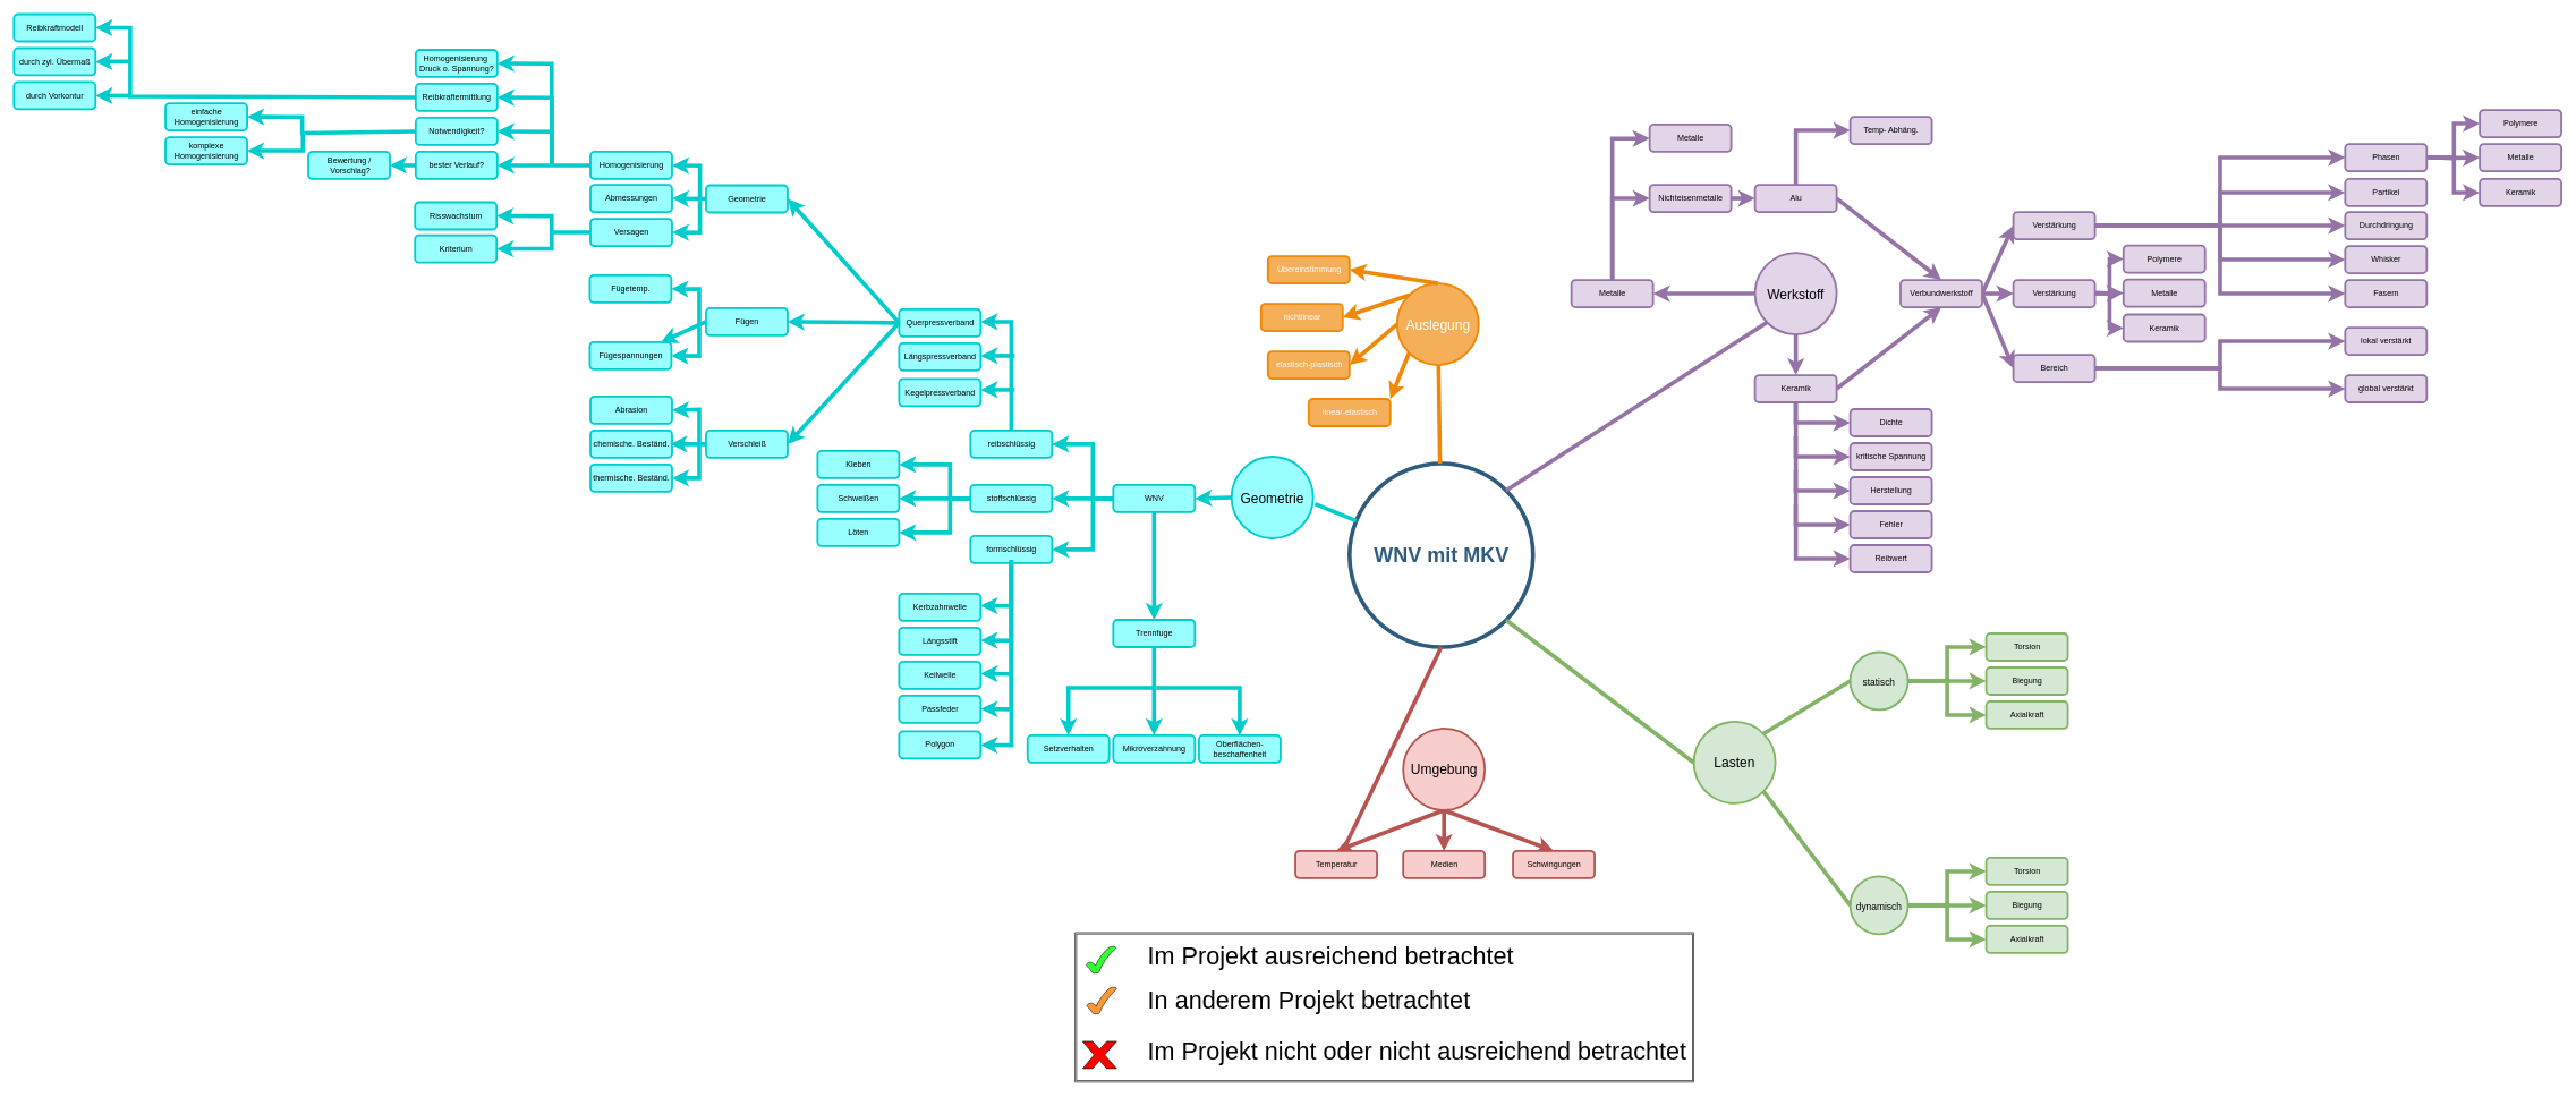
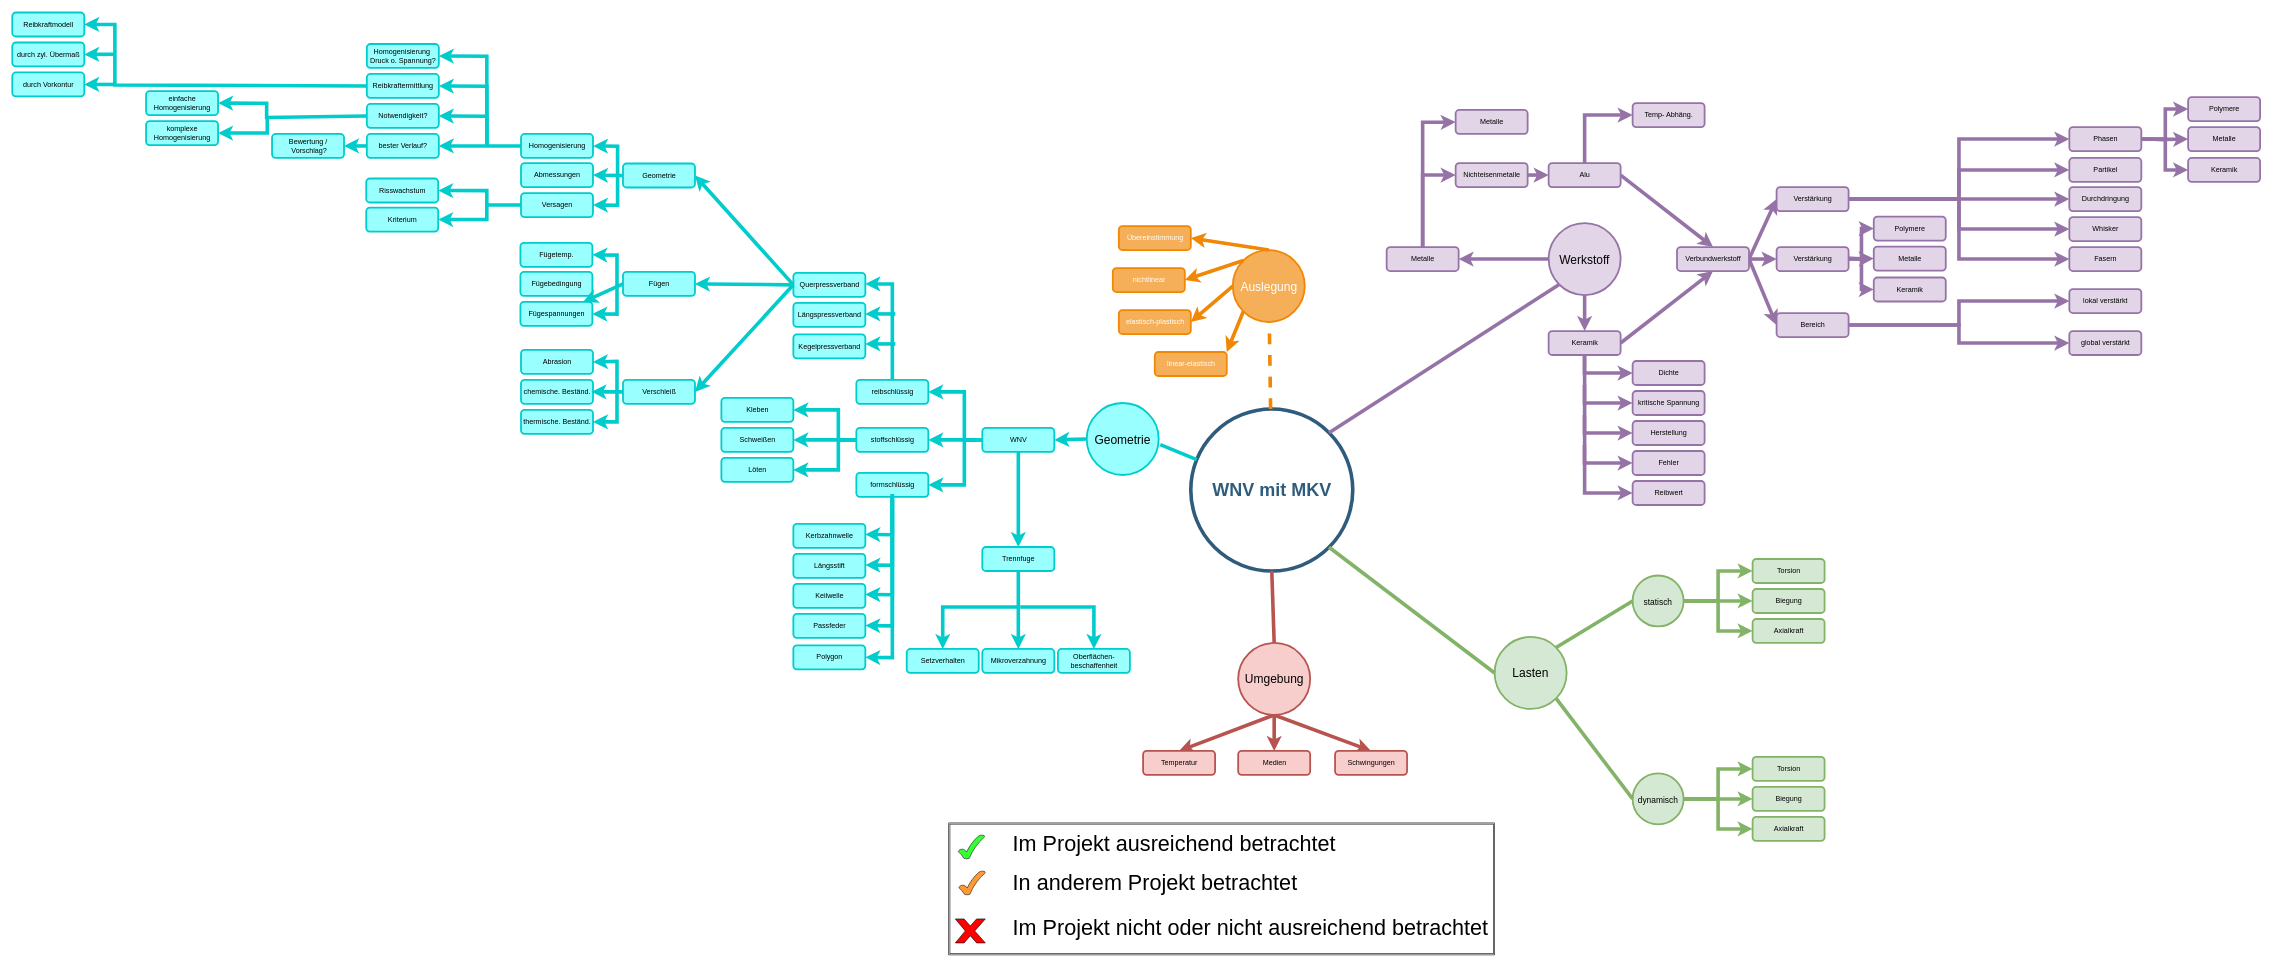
+ <mxCell id="130" value="Fügebedingung" style="rounded=1;fillColor=#99FFFF;strokeColor=#00CCCC;strokeWidth=3;shadow=0;html=1;fontColor=#00CCCCF;" vertex="1" parent="1"><mxGeometry x="867" y="452.5" width="120" height="40" as="geometry" /></mxCell>
- <mxCell id="6" value="" style="endArrow=none;strokeWidth=6;strokeColor=#F08705;html=1;" parent="1" source="2" target="4" edge="1"><mxGeometry relative="1" as="geometry" /></mxCell>
+ <mxCell id="6" value="" style="endArrow=none;strokeWidth=6;strokeColor=#F08705;html=1;dashed=1;" parent="1" source="2" target="4" edge="1"><mxGeometry relative="1" as="geometry" /></mxCell>
- <mxCell id="34" value="" style="endArrow=none;html=1;exitX=0.5;exitY=1;exitDx=0;exitDy=0;fillColor=#f8cecc;strokeWidth=6;strokeColor=#b85450;" parent="1" source="2" target="40" edge="1"><mxGeometry width="50" height="50" relative="1" as="geometry"><mxPoint x="2119.999" y="1033.959" as="sourcePoint" /><mxPoint x="2121" y="1201" as="targetPoint" /></mxGeometry></mxCell>
+ <mxCell id="34" value="" style="endArrow=none;html=1;exitX=0.5;exitY=1;exitDx=0;exitDy=0;fillColor=#f8cecc;strokeWidth=6;strokeColor=#b85450;entryX=0.5;entryY=0;entryDx=0;entryDy=0;" parent="1" source="2" target="38" edge="1"><mxGeometry width="50" height="50" relative="1" as="geometry"><mxPoint x="2119.999" y="1033.959" as="sourcePoint" /><mxPoint x="2121" y="1201" as="targetPoint" /></mxGeometry></mxCell>
